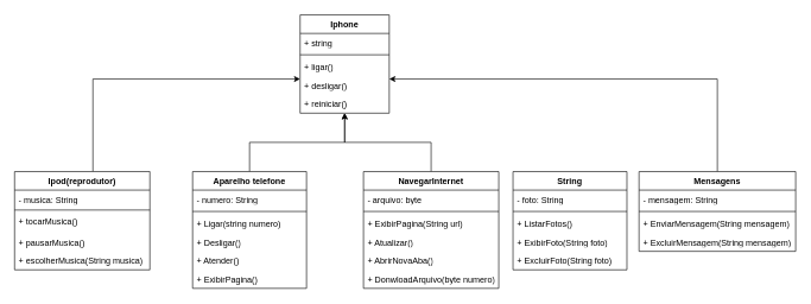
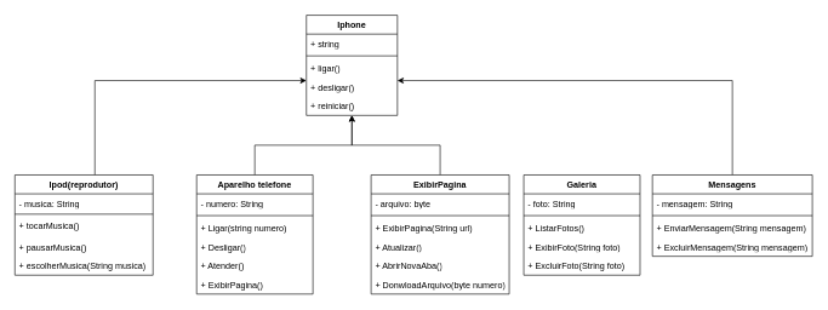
- <mxCell id="24" value="NavegarInternet" style="swimlane;fontStyle=1;align=center;verticalAlign=top;childLayout=stackLayout;horizontal=1;startSize=26;horizontalStack=0;resizeParent=1;resizeParentMax=0;resizeLast=0;collapsible=1;marginBottom=0;whiteSpace=wrap;html=1;" parent="1" vertex="1"><mxGeometry x="510" y="240" width="190" height="164" as="geometry" /></mxCell>
+ <mxCell id="24" value="ExibirPagina" style="swimlane;fontStyle=1;align=center;verticalAlign=top;childLayout=stackLayout;horizontal=1;startSize=26;horizontalStack=0;resizeParent=1;resizeParentMax=0;resizeLast=0;collapsible=1;marginBottom=0;whiteSpace=wrap;html=1;" parent="1" vertex="1"><mxGeometry x="510" y="240" width="190" height="164" as="geometry" /></mxCell>
- <mxCell id="31" value="String" style="swimlane;fontStyle=1;align=center;verticalAlign=top;childLayout=stackLayout;horizontal=1;startSize=26;horizontalStack=0;resizeParent=1;resizeParentMax=0;resizeLast=0;collapsible=1;marginBottom=0;whiteSpace=wrap;html=1;" parent="1" vertex="1"><mxGeometry x="720" y="240" width="160" height="138" as="geometry" /></mxCell>
+ <mxCell id="31" value="Galeria" style="swimlane;fontStyle=1;align=center;verticalAlign=top;childLayout=stackLayout;horizontal=1;startSize=26;horizontalStack=0;resizeParent=1;resizeParentMax=0;resizeLast=0;collapsible=1;marginBottom=0;whiteSpace=wrap;html=1;" parent="1" vertex="1"><mxGeometry x="720" y="240" width="160" height="138" as="geometry" /></mxCell>
